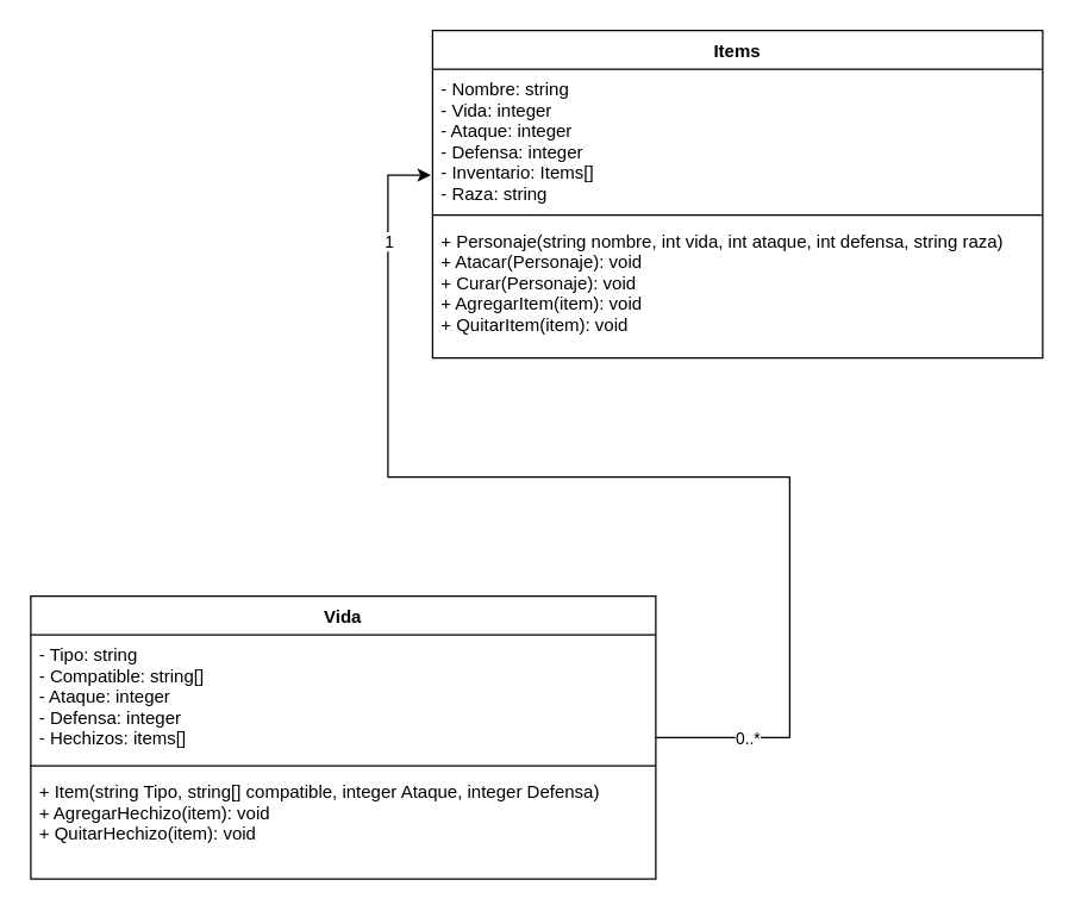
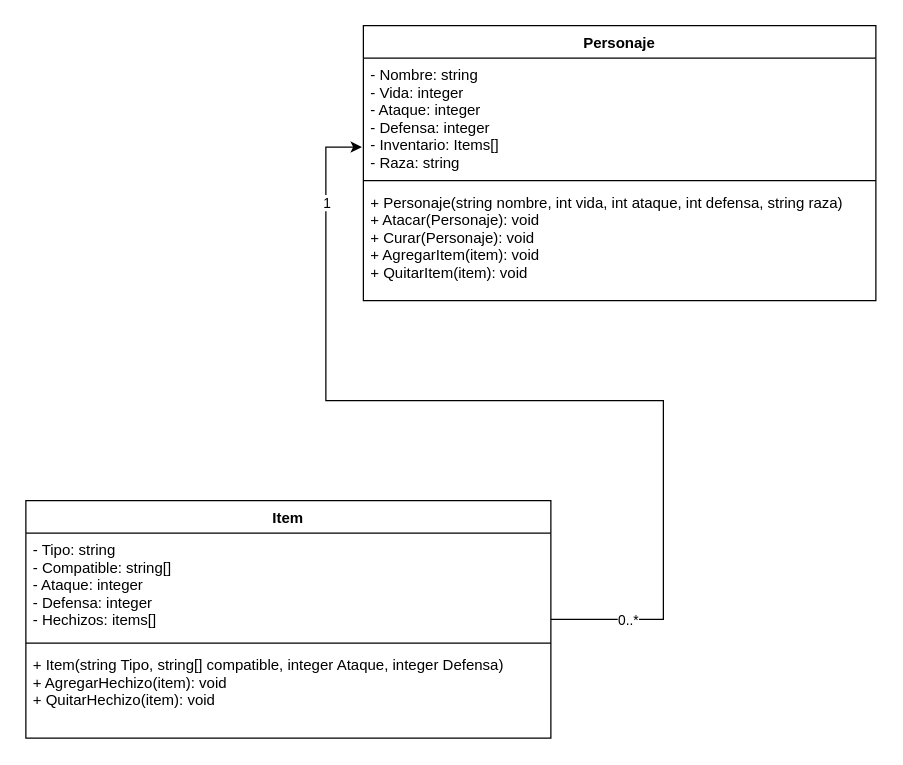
- <mxCell id="2" value="Items" style="swimlane;fontStyle=1;align=center;verticalAlign=top;childLayout=stackLayout;horizontal=1;startSize=26;horizontalStack=0;resizeParent=1;resizeParentMax=0;resizeLast=0;collapsible=1;marginBottom=0;" vertex="1" parent="1"><mxGeometry x="290" y="20" width="410" height="220" as="geometry" /></mxCell>
+ <mxCell id="2" value="Personaje" style="swimlane;fontStyle=1;align=center;verticalAlign=top;childLayout=stackLayout;horizontal=1;startSize=26;horizontalStack=0;resizeParent=1;resizeParentMax=0;resizeLast=0;collapsible=1;marginBottom=0;" vertex="1" parent="1"><mxGeometry x="290" y="20" width="410" height="220" as="geometry" /></mxCell>
- <mxCell id="10" value="Vida" style="swimlane;fontStyle=1;align=center;verticalAlign=top;childLayout=stackLayout;horizontal=1;startSize=26;horizontalStack=0;resizeParent=1;resizeParentMax=0;resizeLast=0;collapsible=1;marginBottom=0;" vertex="1" parent="1"><mxGeometry x="20" y="400" width="420" height="190" as="geometry" /></mxCell>
+ <mxCell id="10" value="Item" style="swimlane;fontStyle=1;align=center;verticalAlign=top;childLayout=stackLayout;horizontal=1;startSize=26;horizontalStack=0;resizeParent=1;resizeParentMax=0;resizeLast=0;collapsible=1;marginBottom=0;" vertex="1" parent="1"><mxGeometry x="20" y="400" width="420" height="190" as="geometry" /></mxCell>
